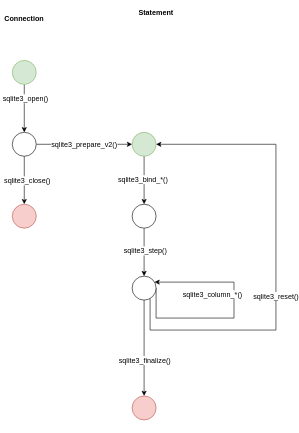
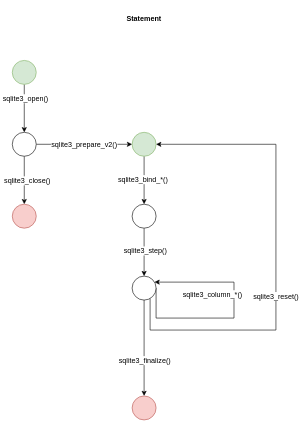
- <mxCell id="26" value="Statement" style="text;html=1;strokeColor=none;fillColor=none;align=center;verticalAlign=middle;whiteSpace=wrap;rounded=0;fontStyle=1" parent="1" vertex="1"><mxGeometry x="240" y="10" width="40" height="20" as="geometry" /></mxCell>
+ <mxCell id="26" value="Statement" style="text;html=1;strokeColor=none;fillColor=none;align=center;verticalAlign=middle;whiteSpace=wrap;rounded=0;fontStyle=1" parent="1" vertex="1"><mxGeometry x="220" y="20" width="40" height="20" as="geometry" /></mxCell>
- <mxCell id="25" value="Connection" style="text;html=1;strokeColor=none;fillColor=none;align=center;verticalAlign=middle;whiteSpace=wrap;rounded=0;fontStyle=1" parent="1" vertex="1"><mxGeometry x="20" y="20" width="40" height="20" as="geometry" /></mxCell>
